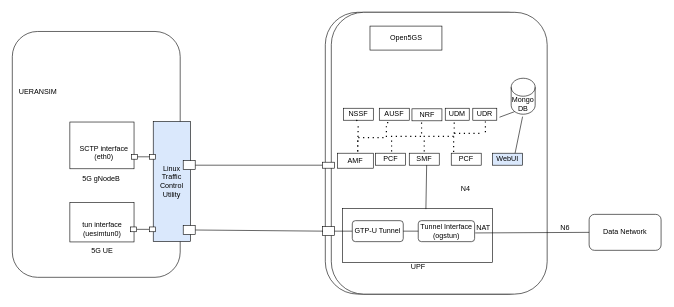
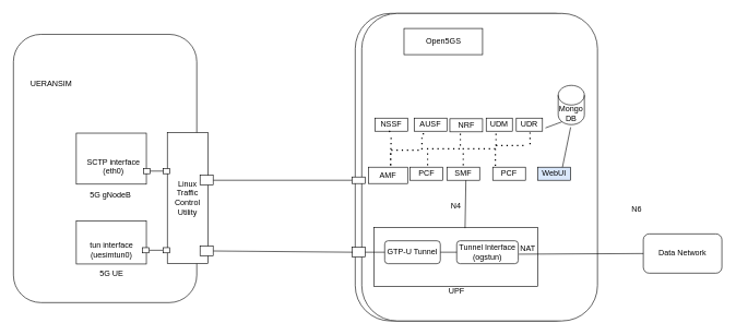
- <mxCell id="47" value="UERANSIM" style="text;html=1;strokeColor=none;fillColor=none;align=center;verticalAlign=middle;whiteSpace=wrap;rounded=0;" vertex="1" parent="1"><mxGeometry x="33" y="137" width="60" height="30" as="geometry" /></mxCell>
+ <mxCell id="47" value="UERANSIM" style="text;html=1;strokeColor=none;fillColor=none;align=center;verticalAlign=middle;whiteSpace=wrap;rounded=0;" vertex="1" parent="1"><mxGeometry x="48" y="112" width="60" height="30" as="geometry" /></mxCell>
- <mxCell id="49" value="Linux Traffic Control Utility" style="rounded=0;whiteSpace=wrap;html=1;fillColor=#dae8fc;" vertex="1" parent="1"><mxGeometry x="255" y="202" width="62" height="200.5" as="geometry" /></mxCell>
+ <mxCell id="49" value="Linux Traffic Control Utility" style="rounded=0;whiteSpace=wrap;html=1;" vertex="1" parent="1"><mxGeometry x="255" y="202" width="62" height="200.5" as="geometry" /></mxCell>
- <mxCell id="35" value="N4" style="text;html=1;strokeColor=none;fillColor=none;align=center;verticalAlign=middle;whiteSpace=wrap;rounded=0;" vertex="1" parent="1"><mxGeometry x="746" y="300" width="60" height="30" as="geometry" /></mxCell>
+ <mxCell id="35" value="N4" style="text;html=1;strokeColor=none;fillColor=none;align=center;verticalAlign=middle;whiteSpace=wrap;rounded=0;" vertex="1" parent="1"><mxGeometry x="666" y="300" width="60" height="30" as="geometry" /></mxCell>
- <mxCell id="31" value="N6" style="text;html=1;strokeColor=none;fillColor=none;align=center;verticalAlign=middle;whiteSpace=wrap;rounded=0;" vertex="1" parent="1"><mxGeometry x="912" y="365" width="60" height="30" as="geometry" /></mxCell>
+ <mxCell id="31" value="N6" style="text;html=1;strokeColor=none;fillColor=none;align=center;verticalAlign=middle;whiteSpace=wrap;rounded=0;" vertex="1" parent="1"><mxGeometry x="942" y="305" width="60" height="30" as="geometry" /></mxCell>
